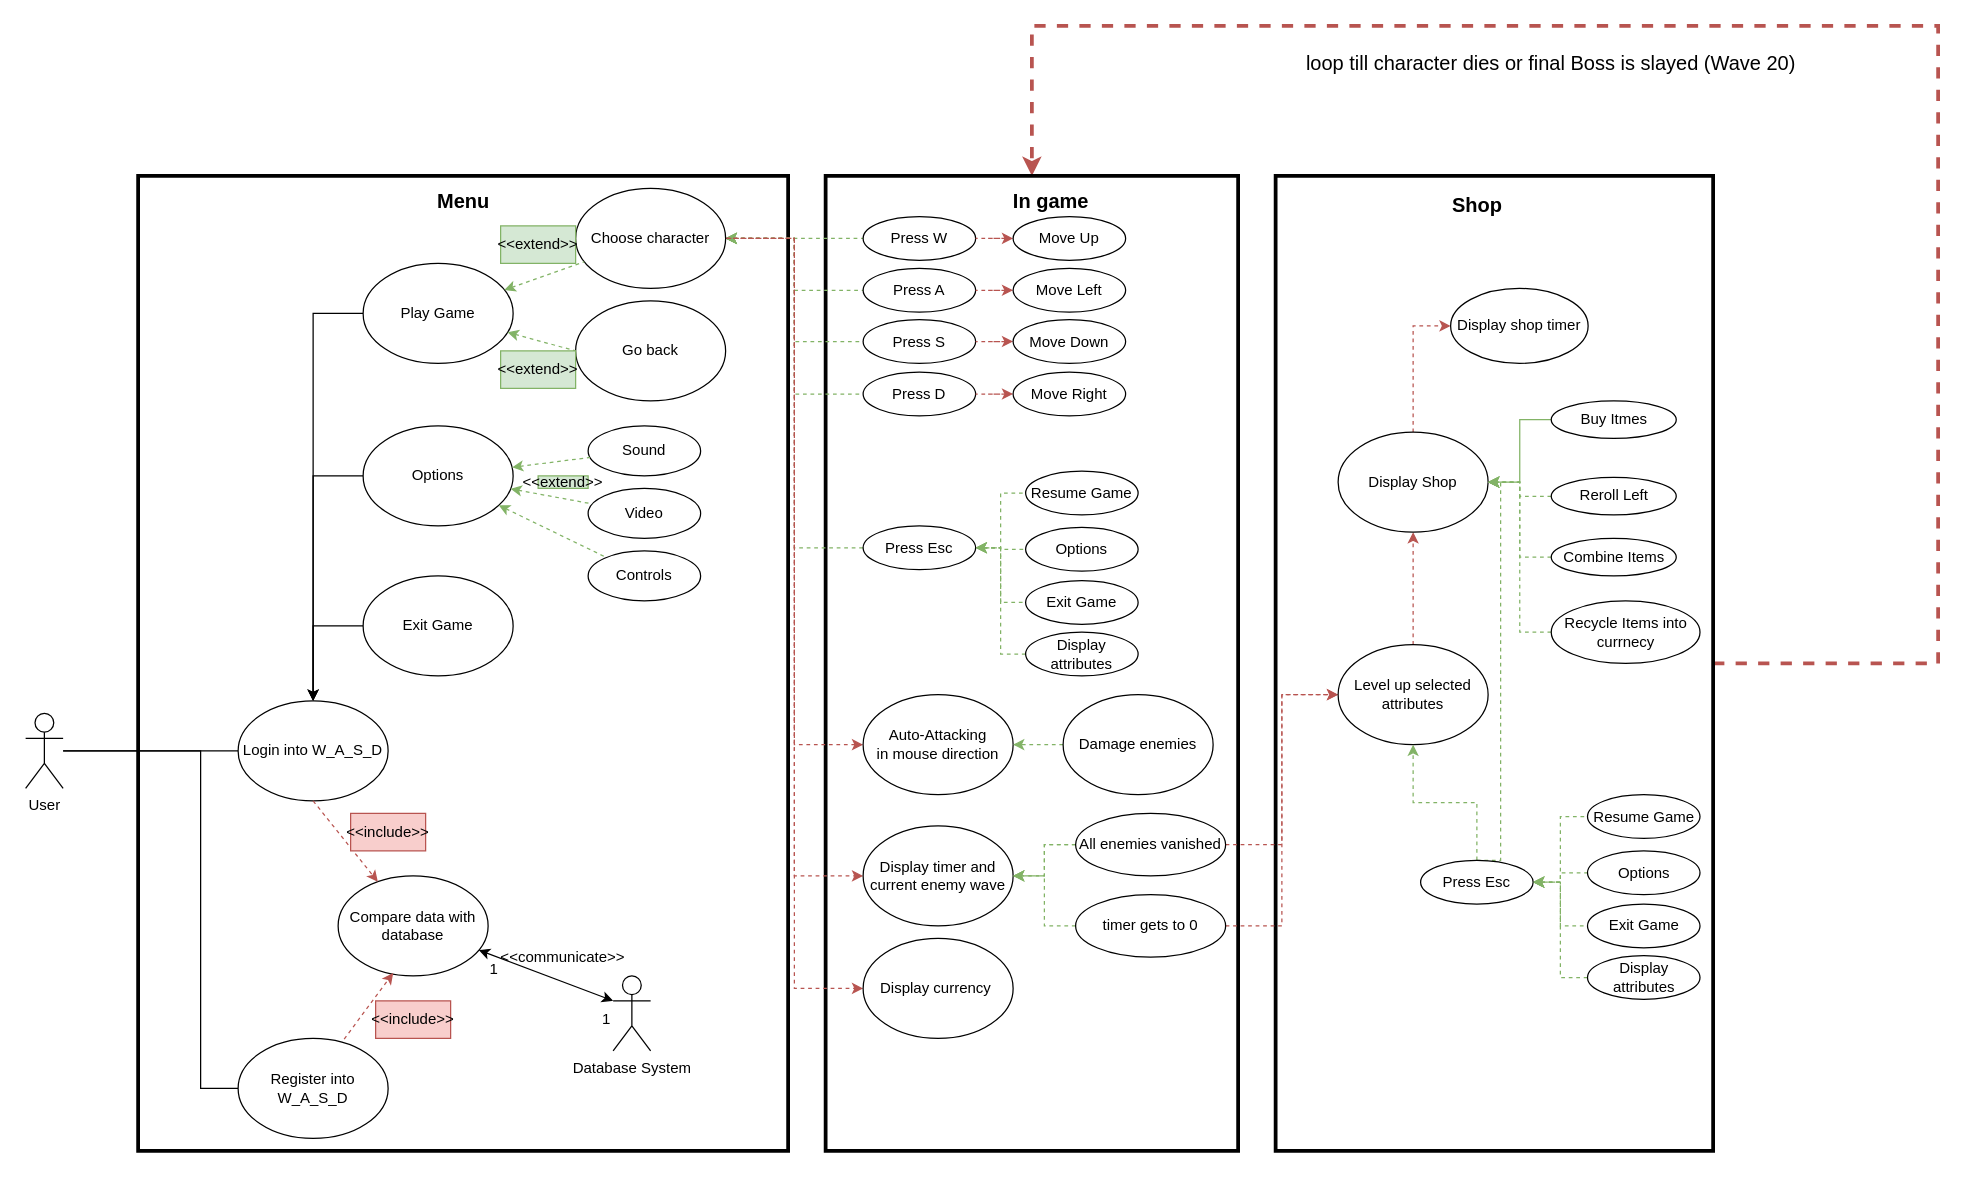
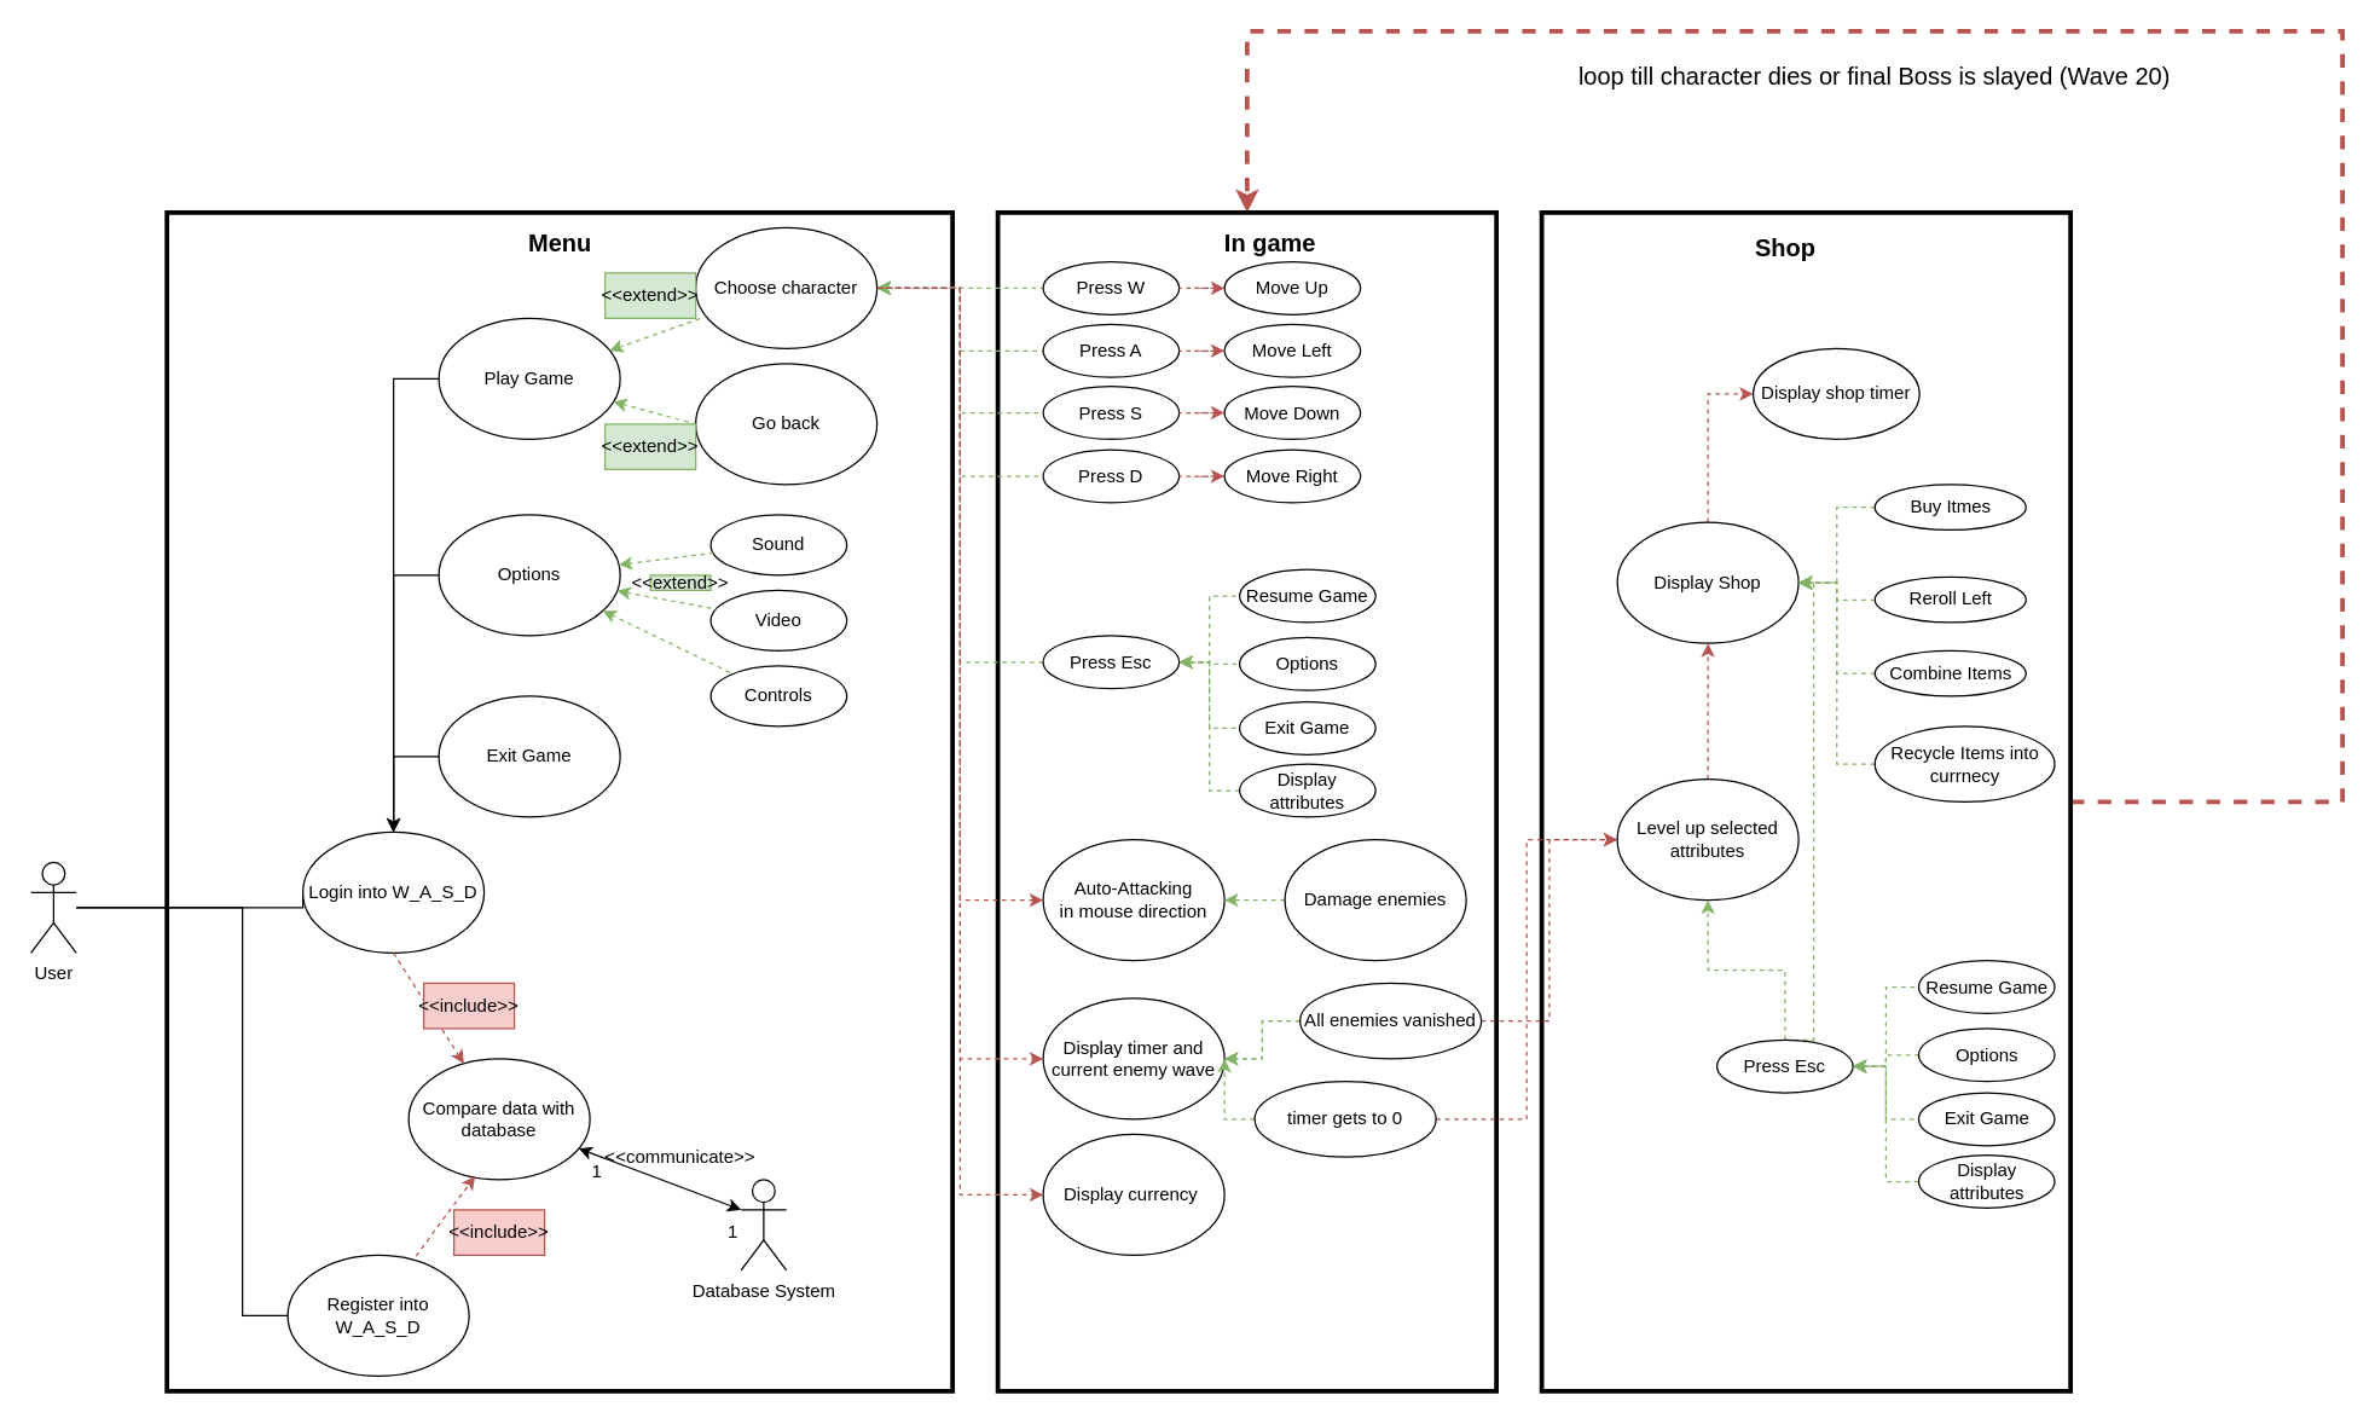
- <mxCell id="90" style="edgeStyle=orthogonalEdgeStyle;rounded=0;orthogonalLoop=1;jettySize=auto;html=1;entryX=1;entryY=0.5;entryDx=0;entryDy=0;dashed=0;fontSize=16;startArrow=none;startFill=0;endArrow=classic;endFill=1;fillColor=#d5e8d4;strokeColor=#82b366;" parent="1" source="91" target="88" edge="1"><mxGeometry relative="1" as="geometry" /></mxCell>
+ <mxCell id="90" style="edgeStyle=orthogonalEdgeStyle;rounded=0;orthogonalLoop=1;jettySize=auto;html=1;entryX=1;entryY=0.5;entryDx=0;entryDy=0;dashed=1;fontSize=16;startArrow=none;startFill=0;endArrow=classic;endFill=1;fillColor=#d5e8d4;strokeColor=#82b366;" parent="1" source="91" target="88" edge="1"><mxGeometry relative="1" as="geometry" /></mxCell>
- <mxCell id="12" value="Login into W_A_S_D" style="ellipse;whiteSpace=wrap;html=1;" parent="1" vertex="1"><mxGeometry x="190" y="560" width="120" height="80" as="geometry" /></mxCell>
+ <mxCell id="12" value="Login into W_A_S_D" style="ellipse;whiteSpace=wrap;html=1;" parent="1" vertex="1"><mxGeometry x="200" y="550" width="120" height="80" as="geometry" /></mxCell>
- <mxCell id="81" value="timer gets to 0" style="ellipse;whiteSpace=wrap;html=1;" parent="1" vertex="1"><mxGeometry x="860" y="715" width="120" height="50" as="geometry" /></mxCell>
+ <mxCell id="81" value="timer gets to 0" style="ellipse;whiteSpace=wrap;html=1;" parent="1" vertex="1"><mxGeometry x="830" y="715" width="120" height="50" as="geometry" /></mxCell>
